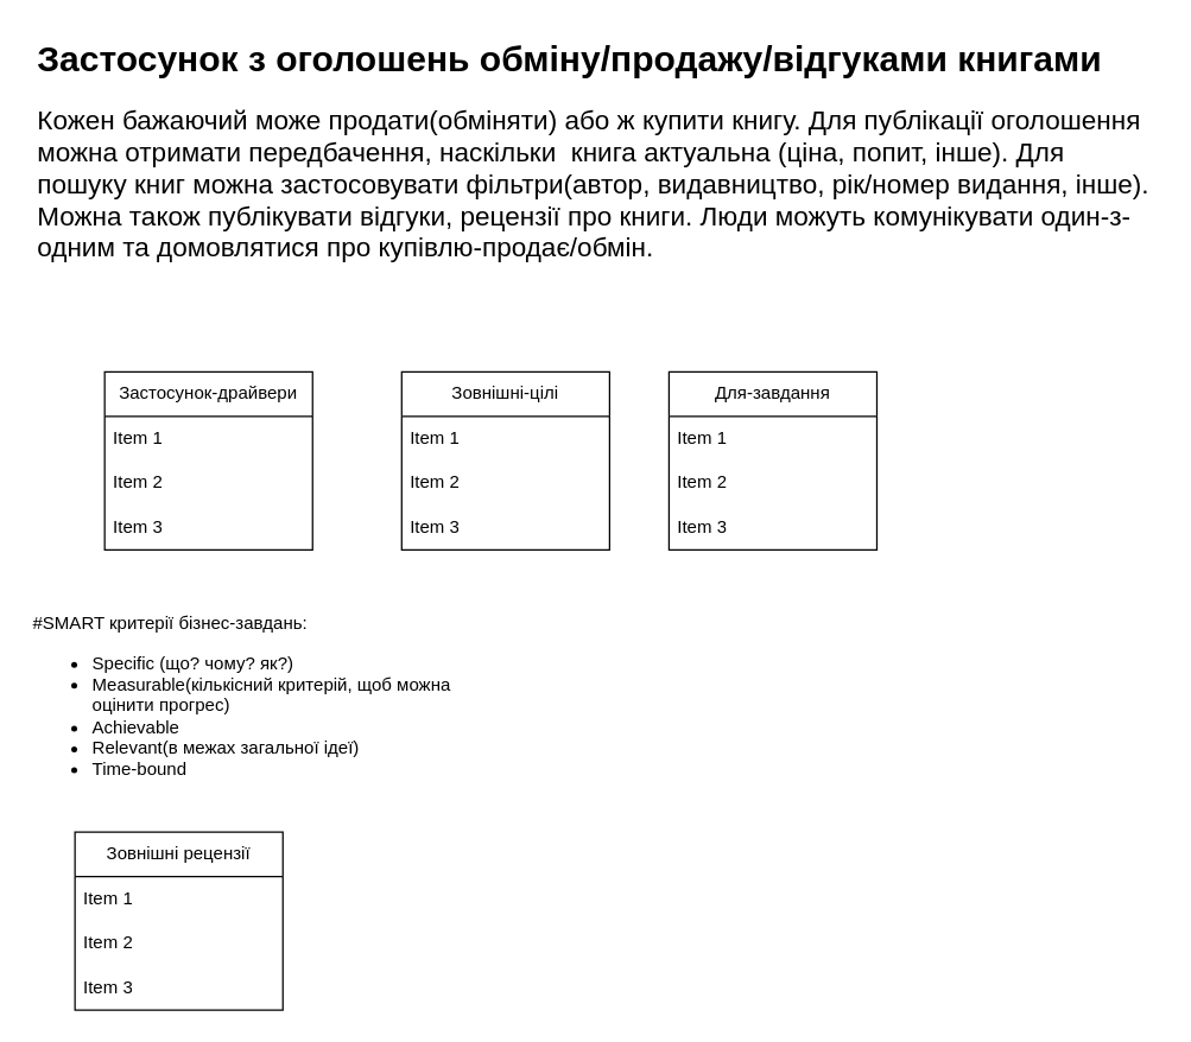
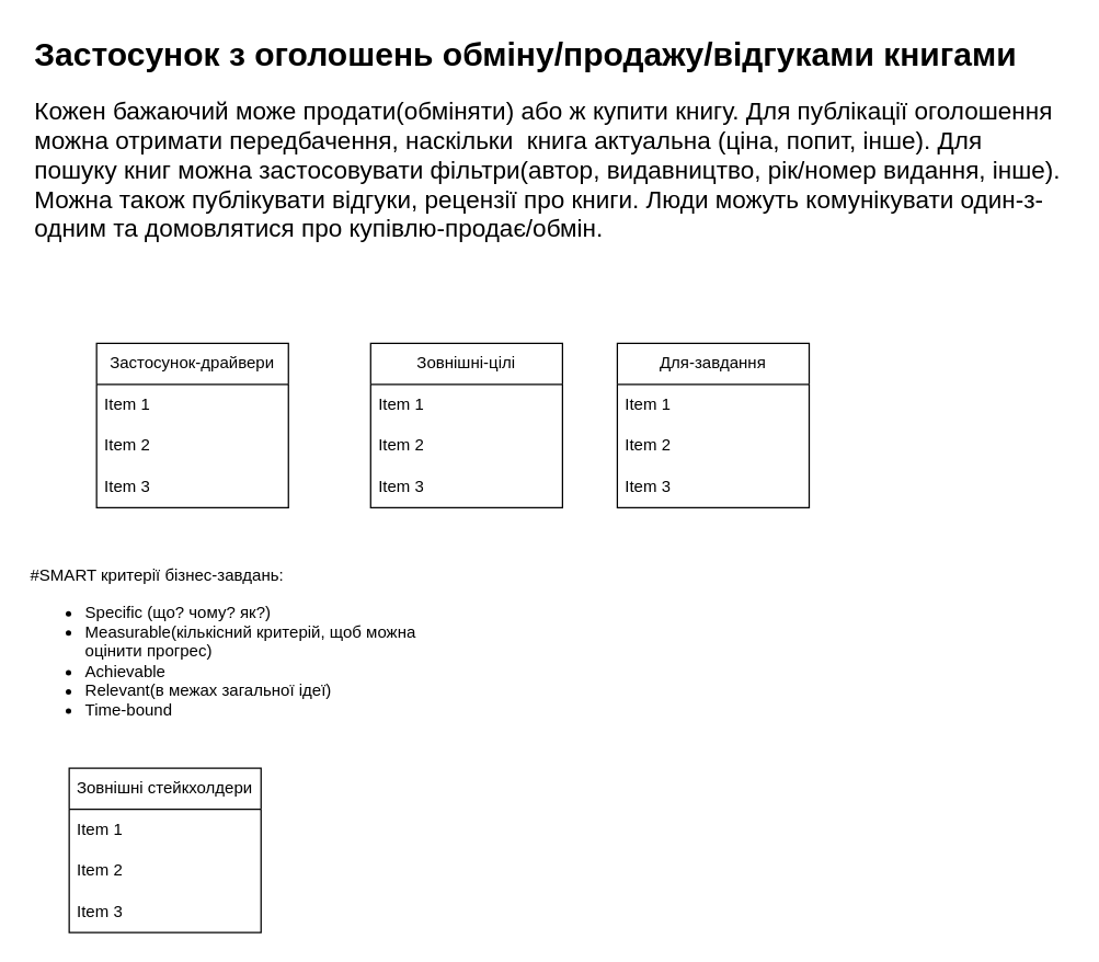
- <mxCell id="16" value="Зовнішні рецензії" style="swimlane;fontStyle=0;childLayout=stackLayout;horizontal=1;startSize=30;horizontalStack=0;resizeParent=1;resizeParentMax=0;resizeLast=0;collapsible=1;marginBottom=0;whiteSpace=wrap;html=1;" parent="1" vertex="1"><mxGeometry x="50" y="560" width="140" height="120" as="geometry" /></mxCell>
+ <mxCell id="16" value="Зовнішні стейкхолдери" style="swimlane;fontStyle=0;childLayout=stackLayout;horizontal=1;startSize=30;horizontalStack=0;resizeParent=1;resizeParentMax=0;resizeLast=0;collapsible=1;marginBottom=0;whiteSpace=wrap;html=1;" parent="1" vertex="1"><mxGeometry x="50" y="560" width="140" height="120" as="geometry" /></mxCell>
